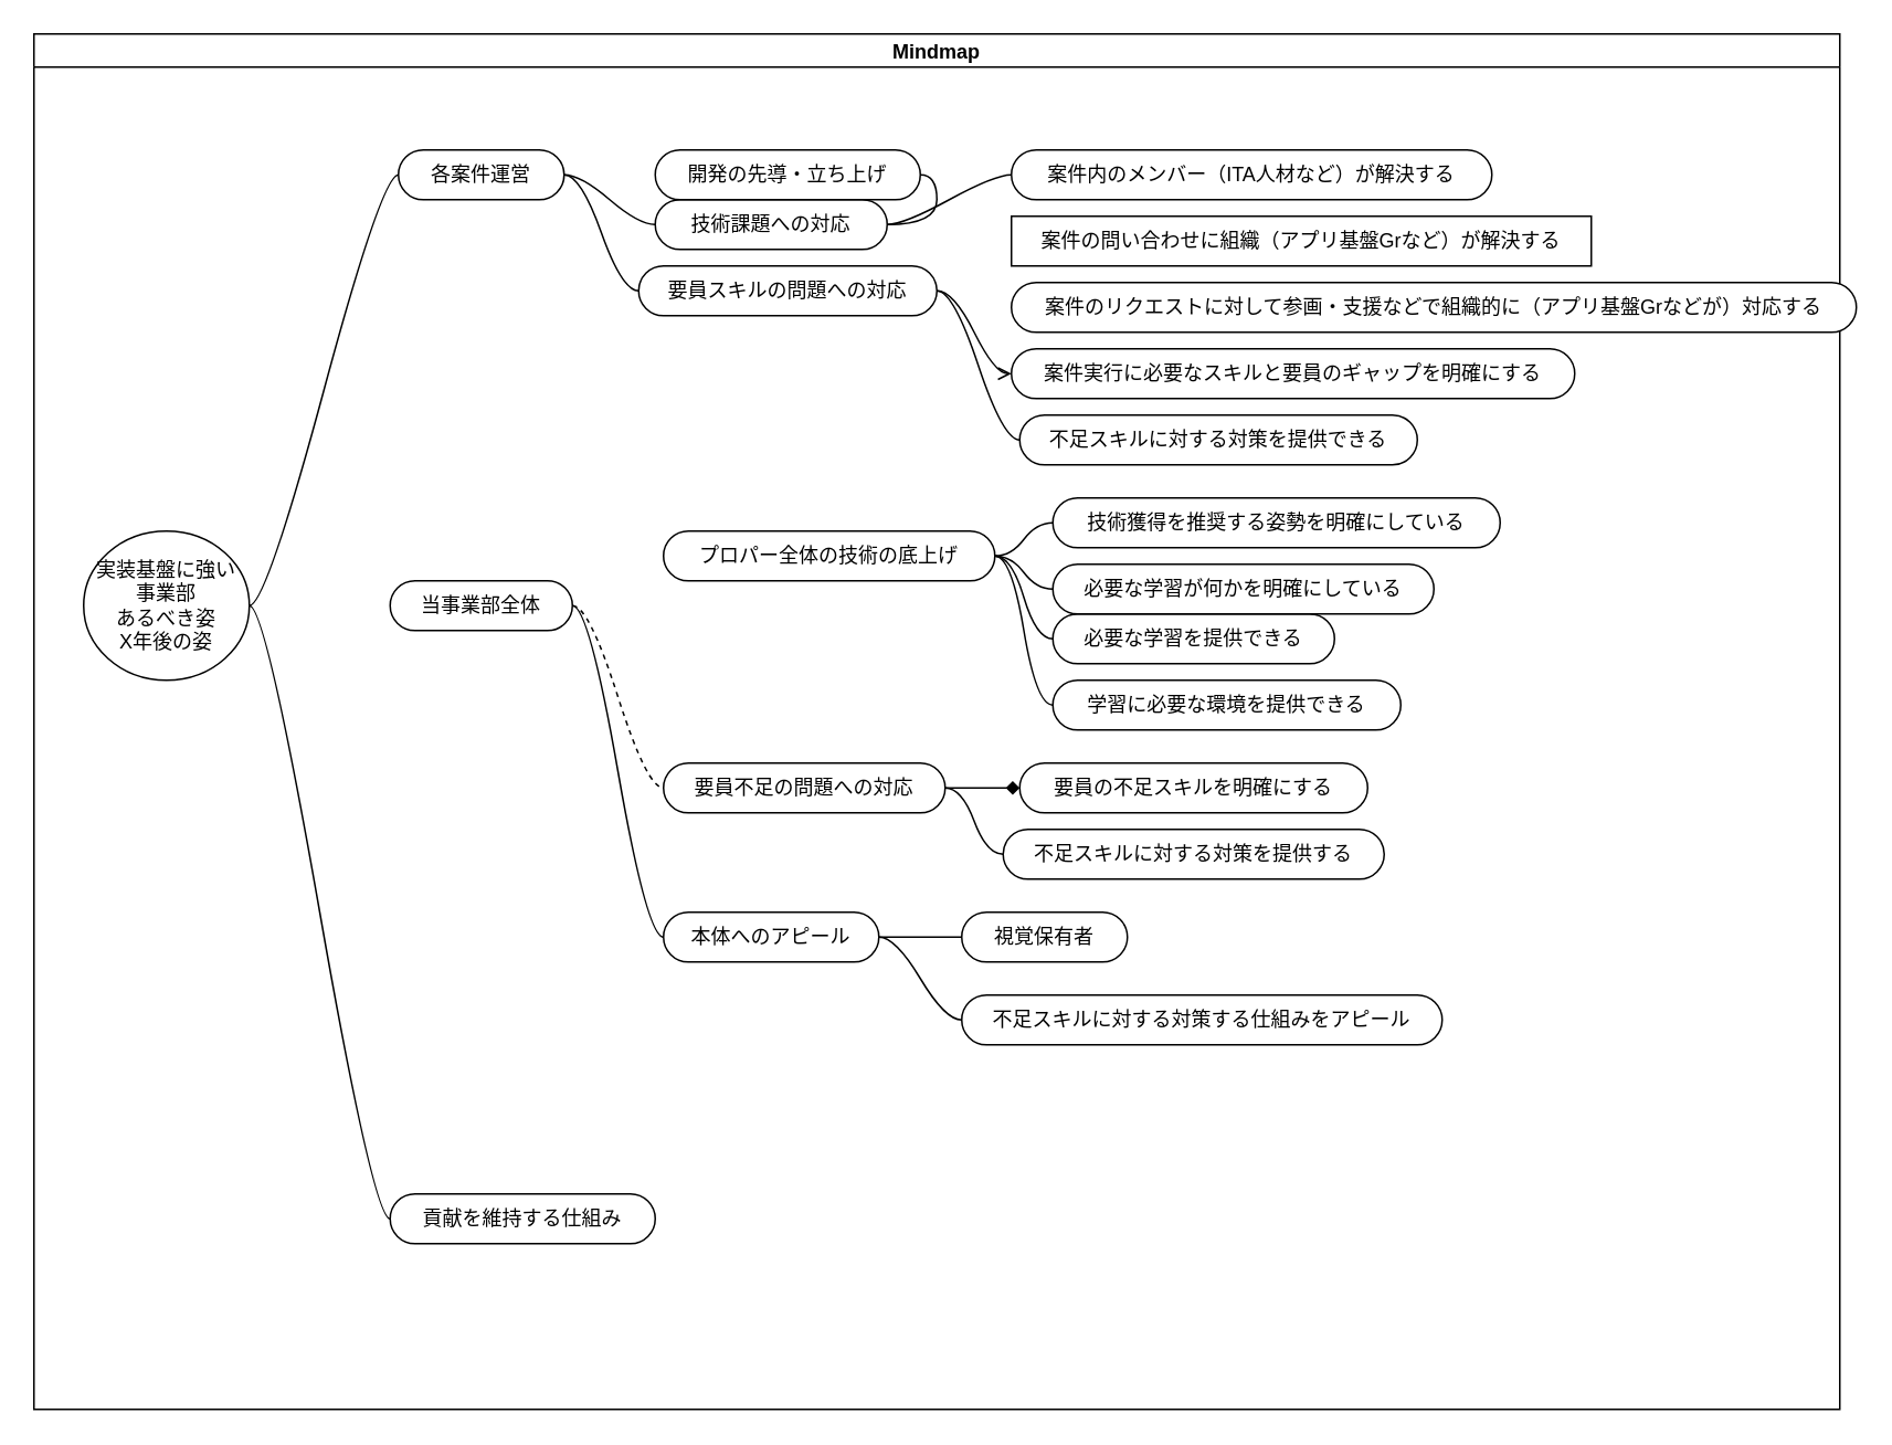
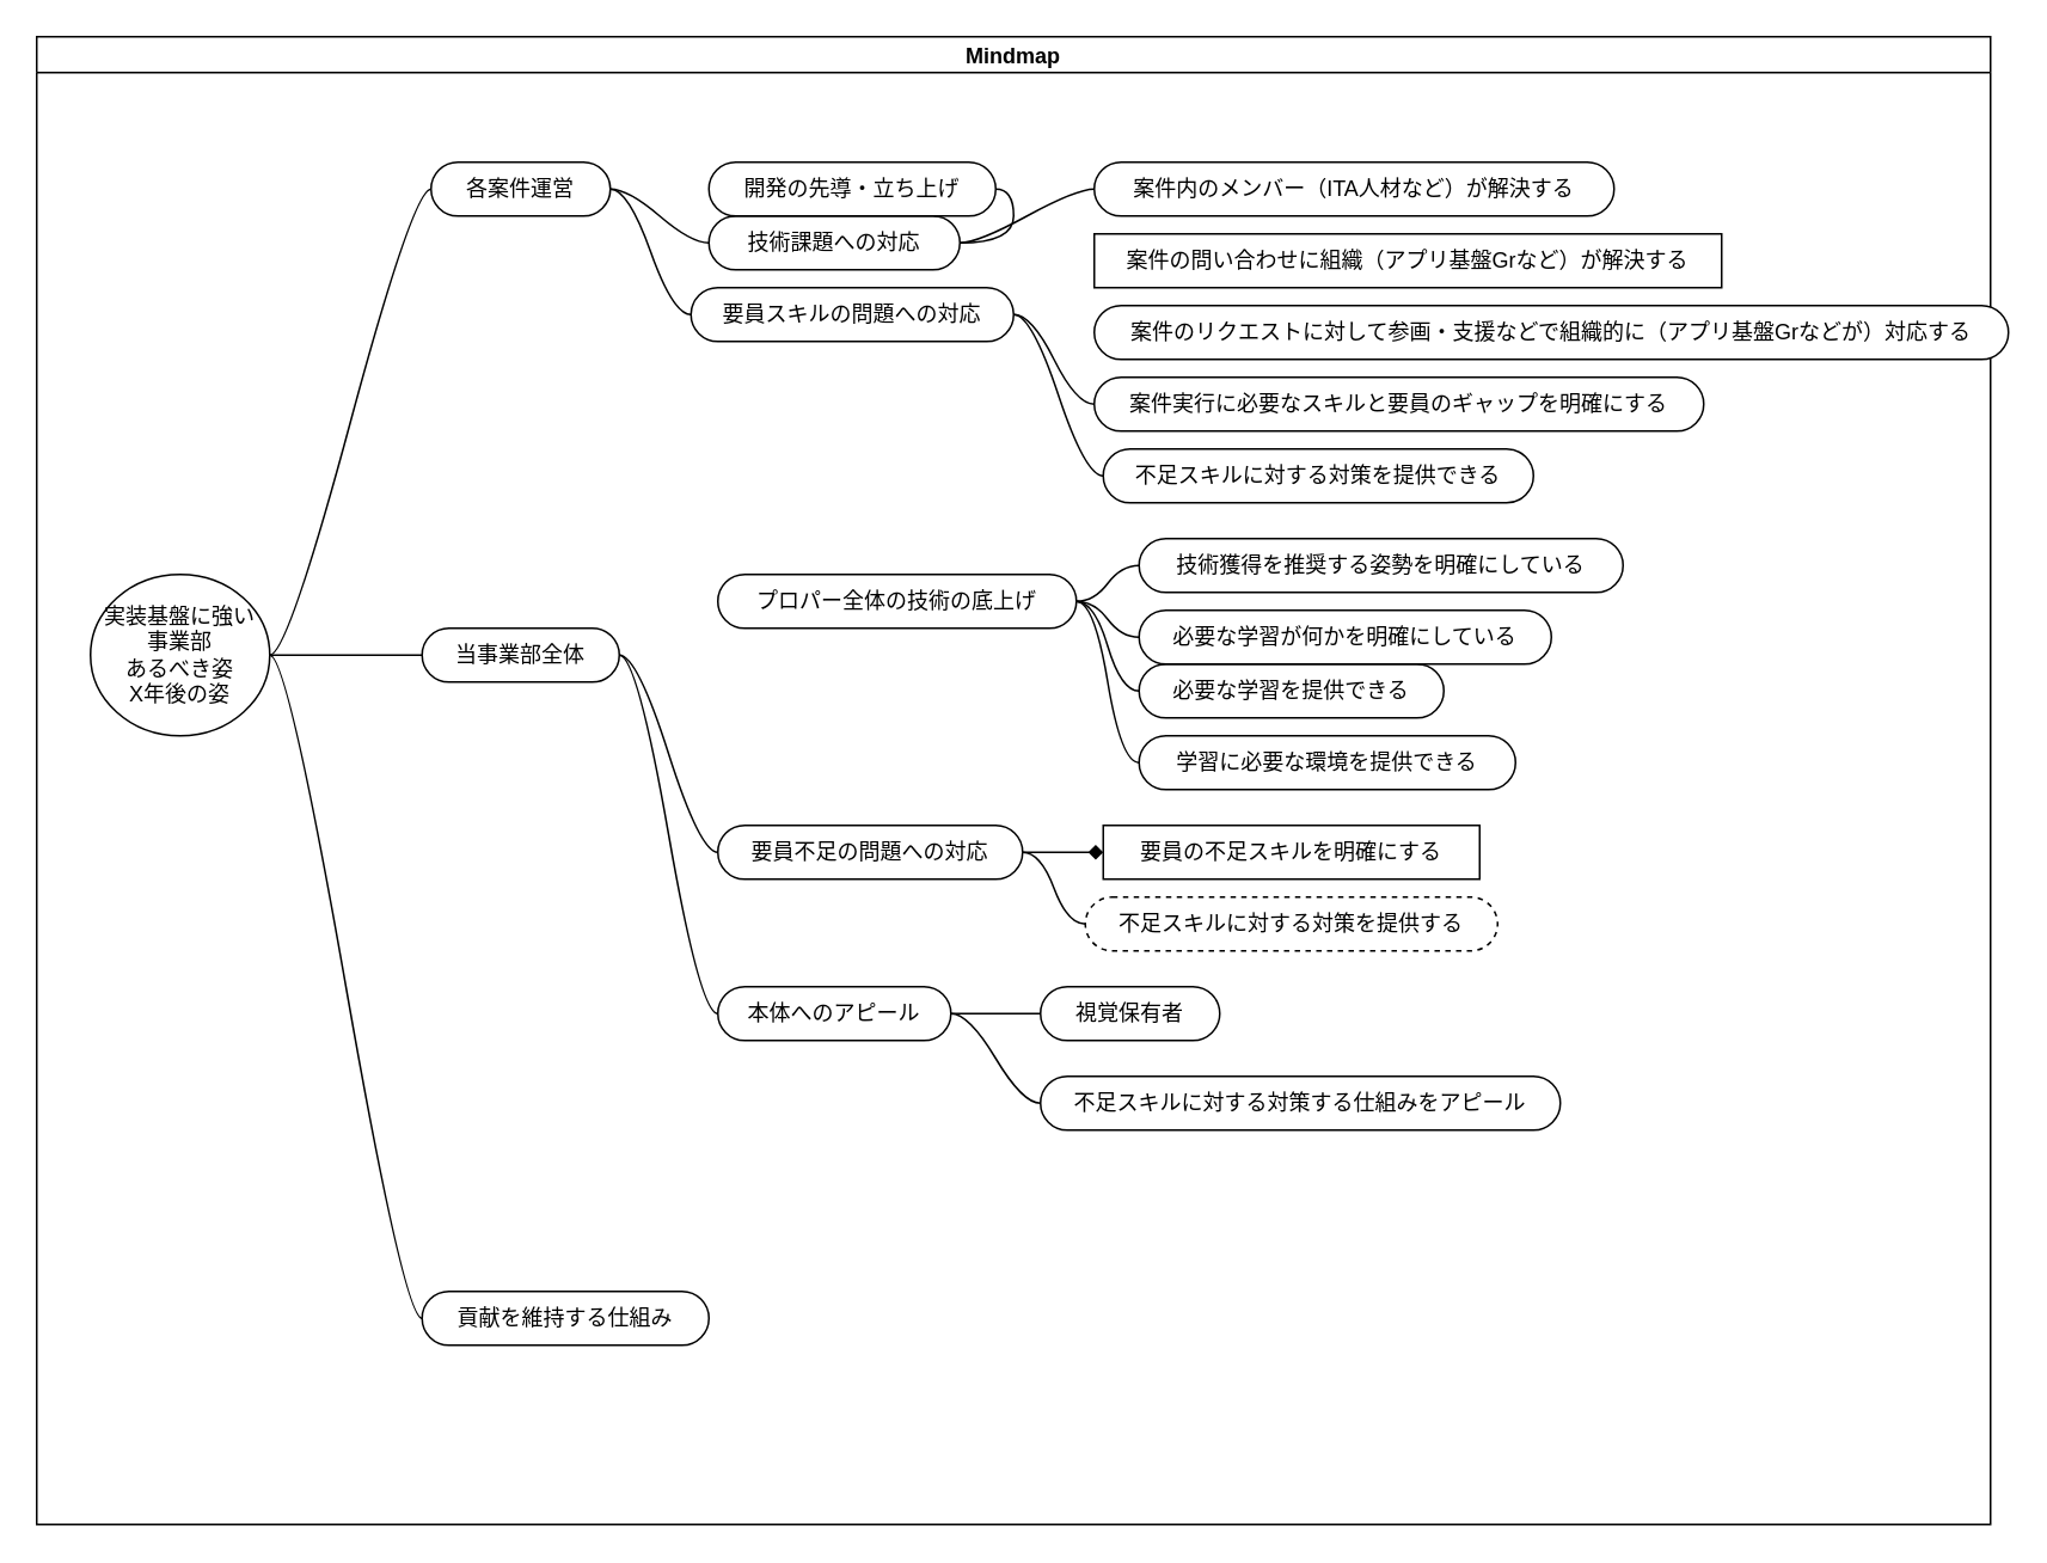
- <mxCell id="27" value="" style="edgeStyle=entityRelationEdgeStyle;startArrow=none;endArrow=open;segment=10;curved=1;rounded=0;" edge="1" target="28" source="21" parent="2"><mxGeometry relative="1" as="geometry"><mxPoint x="290" y="105" as="sourcePoint" /></mxGeometry></mxCell>
+ <mxCell id="27" value="" style="edgeStyle=entityRelationEdgeStyle;startArrow=none;endArrow=none;segment=10;curved=1;rounded=0;" edge="1" target="28" source="21" parent="2"><mxGeometry relative="1" as="geometry"><mxPoint x="290" y="105" as="sourcePoint" /></mxGeometry></mxCell>
+ <mxCell id="6" value="" style="edgeStyle=entityRelationEdgeStyle;startArrow=none;endArrow=none;segment=10;curved=1;rounded=0;" edge="1" target="7" source="4" parent="2"><mxGeometry relative="1" as="geometry"><mxPoint x="130" y="330" as="sourcePoint" /></mxGeometry></mxCell>
- <mxCell id="13" value="" style="edgeStyle=entityRelationEdgeStyle;startArrow=none;endArrow=none;segment=10;curved=1;rounded=0;dashed=1;" edge="1" target="14" source="7" parent="2"><mxGeometry relative="1" as="geometry"><mxPoint x="355" y="215" as="sourcePoint" /></mxGeometry></mxCell>
+ <mxCell id="13" value="" style="edgeStyle=entityRelationEdgeStyle;startArrow=none;endArrow=none;segment=10;curved=1;rounded=0;" edge="1" target="14" source="7" parent="2"><mxGeometry relative="1" as="geometry"><mxPoint x="355" y="215" as="sourcePoint" /></mxGeometry></mxCell>
- <mxCell id="38" value="要員の不足スキルを明確にする" style="whiteSpace=wrap;html=1;rounded=1;arcSize=50;align=center;verticalAlign=middle;strokeWidth=1;autosize=1;spacing=4;treeFolding=1;treeMoving=1;newEdgeStyle={&quot;edgeStyle&quot;:&quot;entityRelationEdgeStyle&quot;,&quot;startArrow&quot;:&quot;none&quot;,&quot;endArrow&quot;:&quot;none&quot;,&quot;segment&quot;:10,&quot;curved&quot;:1};" vertex="1" parent="2"><mxGeometry x="595" y="440" width="210" height="30" as="geometry" /></mxCell>
+ <mxCell id="38" value="要員の不足スキルを明確にする" style="whiteSpace=wrap;html=1;arcSize=50;align=center;verticalAlign=middle;strokeWidth=1;autosize=1;spacing=4;treeFolding=1;treeMoving=1;newEdgeStyle={&quot;edgeStyle&quot;:&quot;entityRelationEdgeStyle&quot;,&quot;startArrow&quot;:&quot;none&quot;,&quot;endArrow&quot;:&quot;none&quot;,&quot;segment&quot;:10,&quot;curved&quot;:1};rounded=0;" vertex="1" parent="2"><mxGeometry x="595" y="440" width="210" height="30" as="geometry" /></mxCell>
- <mxCell id="40" value="不足スキルに対する対策を提供する" style="whiteSpace=wrap;html=1;rounded=1;arcSize=50;align=center;verticalAlign=middle;strokeWidth=1;autosize=1;spacing=4;treeFolding=1;treeMoving=1;newEdgeStyle={&quot;edgeStyle&quot;:&quot;entityRelationEdgeStyle&quot;,&quot;startArrow&quot;:&quot;none&quot;,&quot;endArrow&quot;:&quot;none&quot;,&quot;segment&quot;:10,&quot;curved&quot;:1};" vertex="1" parent="2"><mxGeometry x="585" y="480" width="230" height="30" as="geometry" /></mxCell>
+ <mxCell id="40" value="不足スキルに対する対策を提供する" style="whiteSpace=wrap;html=1;rounded=1;arcSize=50;align=center;verticalAlign=middle;strokeWidth=1;autosize=1;spacing=4;treeFolding=1;treeMoving=1;newEdgeStyle={&quot;edgeStyle&quot;:&quot;entityRelationEdgeStyle&quot;,&quot;startArrow&quot;:&quot;none&quot;,&quot;endArrow&quot;:&quot;none&quot;,&quot;segment&quot;:10,&quot;curved&quot;:1};dashed=1;" vertex="1" parent="2"><mxGeometry x="585" y="480" width="230" height="30" as="geometry" /></mxCell>
